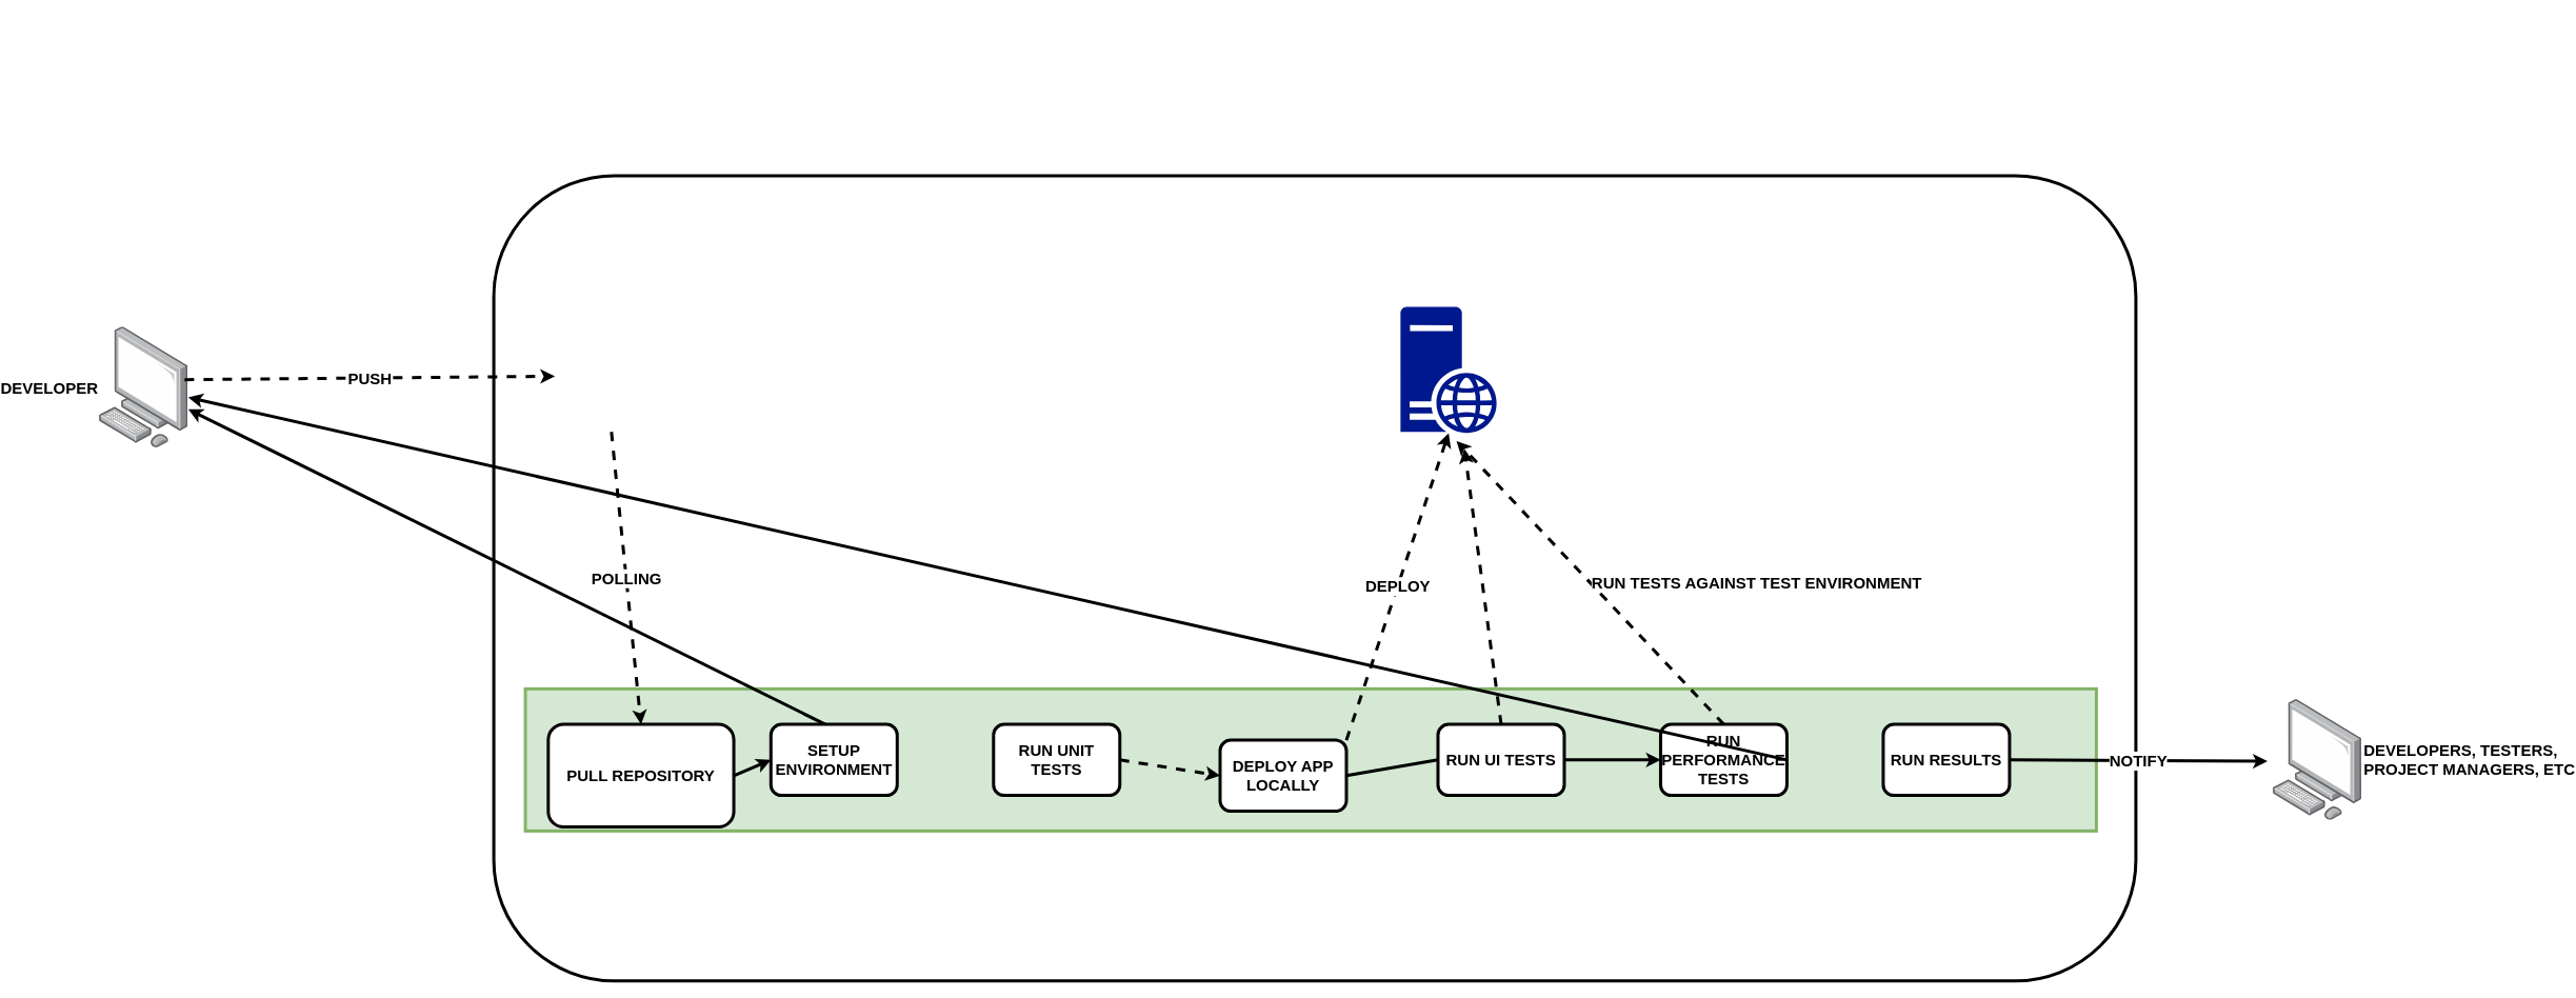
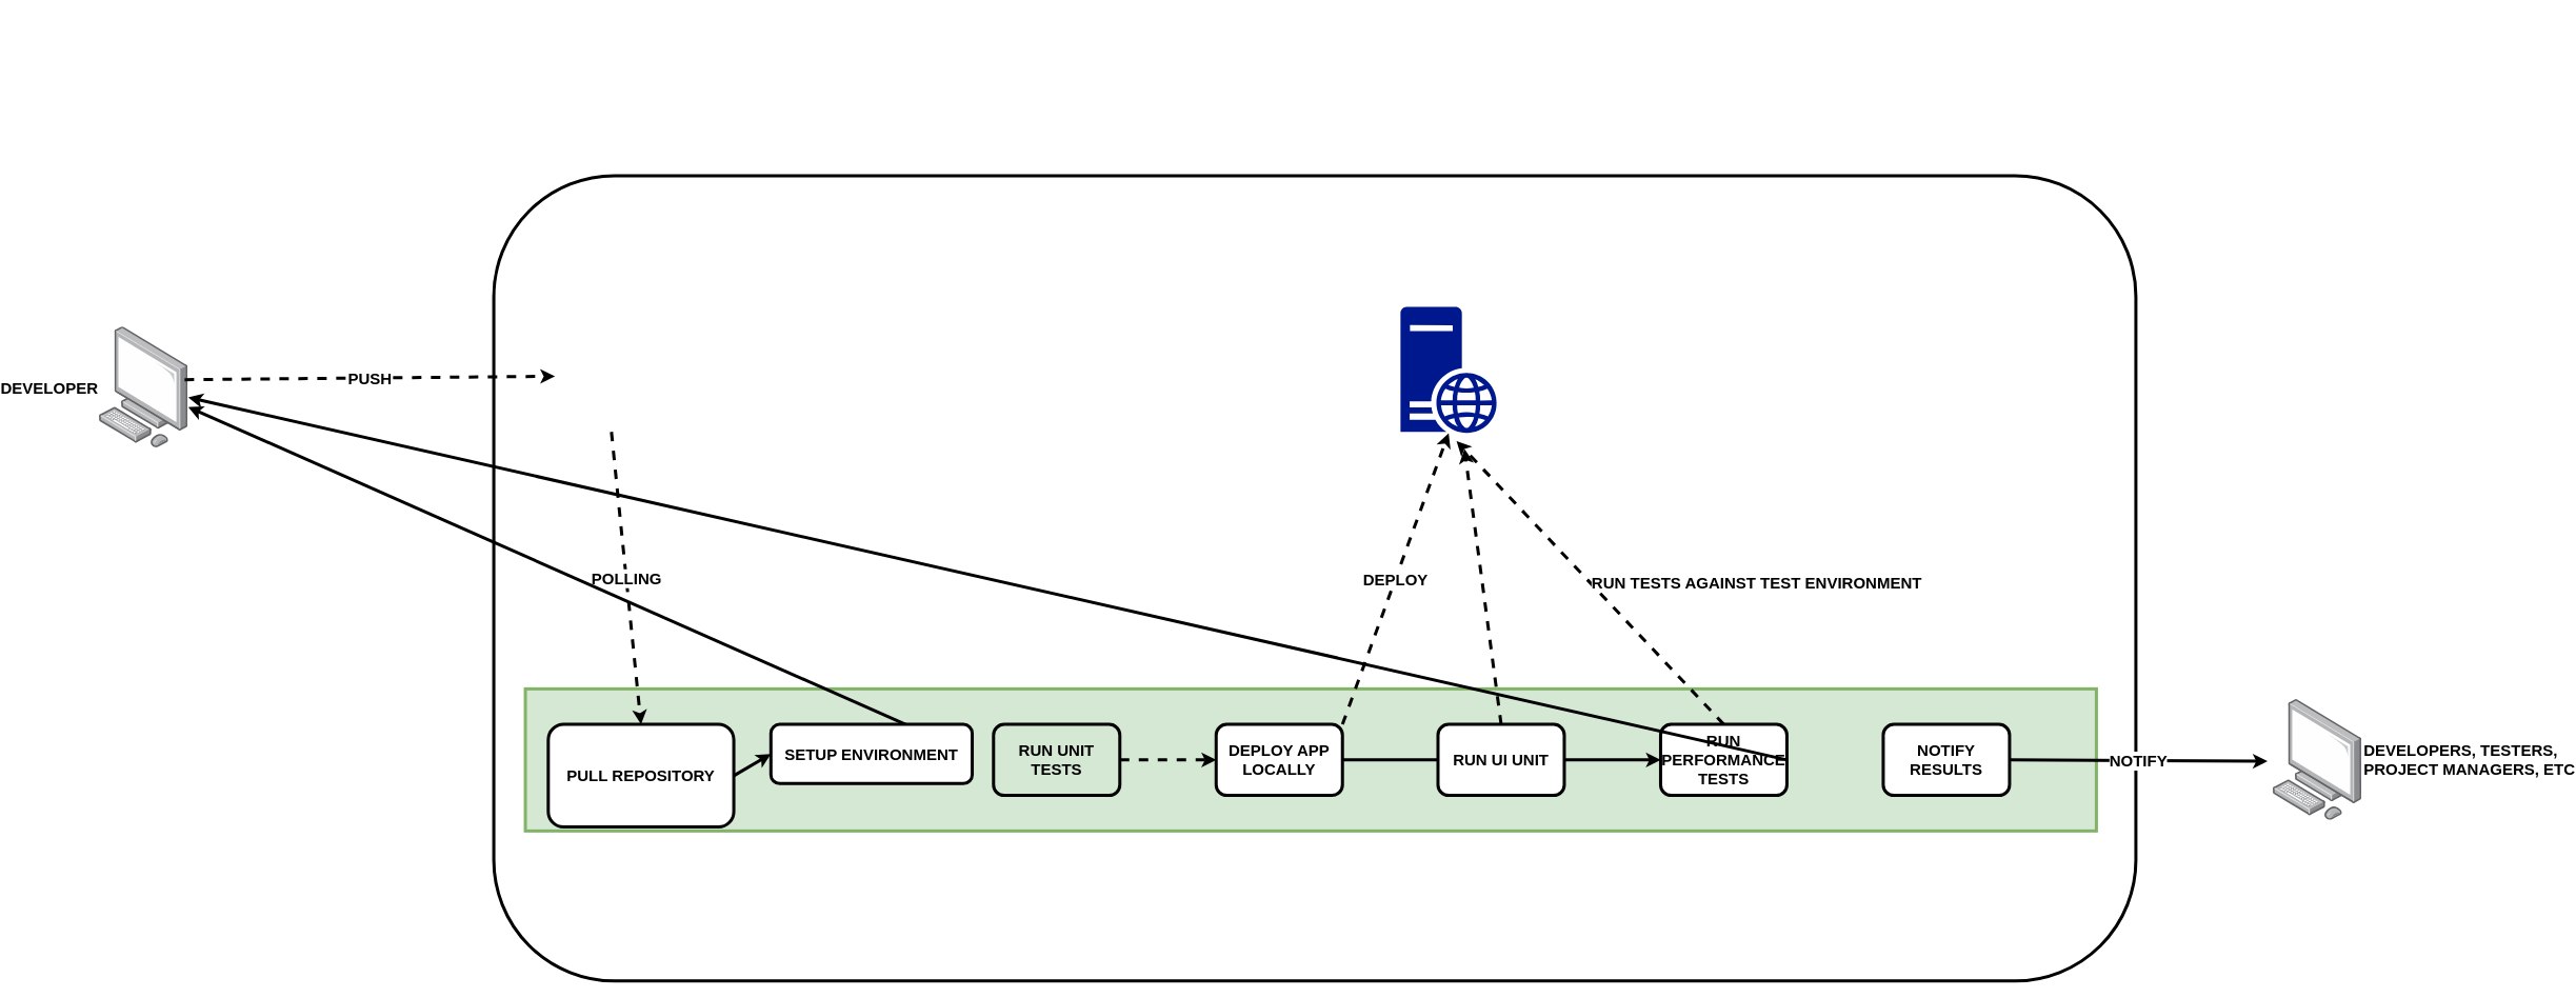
- <mxCell id="24" value="&lt;b style=&quot;font-size: 20px&quot;&gt;&lt;font style=&quot;font-size: 20px&quot;&gt;SETUP ENVIRONMENT&lt;/font&gt;&lt;/b&gt;" style="rounded=1;whiteSpace=wrap;html=1;fontSize=20;strokeWidth=4;" parent="1" vertex="1"><mxGeometry x="871" y="917" width="160" height="90" as="geometry" /></mxCell>
+ <mxCell id="24" value="&lt;b style=&quot;font-size: 20px&quot;&gt;&lt;font style=&quot;font-size: 20px&quot;&gt;SETUP ENVIRONMENT&lt;/font&gt;&lt;/b&gt;" style="rounded=1;whiteSpace=wrap;html=1;fontSize=20;strokeWidth=4;" parent="1" vertex="1"><mxGeometry x="871" y="917" width="255" height="75" as="geometry" /></mxCell>
- <mxCell id="8" value="&lt;b&gt;RUN UNIT TESTS&lt;/b&gt;" style="rounded=1;whiteSpace=wrap;html=1;fontSize=20;strokeWidth=4;" parent="1" vertex="1"><mxGeometry x="1153" y="917" width="160" height="90" as="geometry" /></mxCell>
+ <mxCell id="8" value="&lt;b&gt;RUN UNIT TESTS&lt;/b&gt;" style="rounded=1;whiteSpace=wrap;html=1;fontSize=20;strokeWidth=4;fillColor=#d5e8d4;" parent="1" vertex="1"><mxGeometry x="1153" y="917" width="160" height="90" as="geometry" /></mxCell>
- <mxCell id="12" value="&lt;b&gt;RUN UI TESTS&lt;/b&gt;" style="rounded=1;whiteSpace=wrap;html=1;fontSize=20;strokeWidth=4;" parent="1" vertex="1"><mxGeometry x="1716" y="917" width="160" height="90" as="geometry" /></mxCell>
+ <mxCell id="12" value="&lt;b&gt;RUN UI UNIT&lt;/b&gt;" style="rounded=1;whiteSpace=wrap;html=1;fontSize=20;strokeWidth=4;" parent="1" vertex="1"><mxGeometry x="1716" y="917" width="160" height="90" as="geometry" /></mxCell>
- <mxCell id="9" value="&lt;b style=&quot;font-size: 20px&quot;&gt;&lt;font style=&quot;font-size: 20px&quot;&gt;RUN RESULTS&lt;br&gt;&lt;/font&gt;&lt;/b&gt;" style="rounded=1;whiteSpace=wrap;html=1;fontSize=20;strokeWidth=4;" parent="1" vertex="1"><mxGeometry x="2280" y="917" width="160" height="90" as="geometry" /></mxCell>
+ <mxCell id="9" value="&lt;b style=&quot;font-size: 20px&quot;&gt;&lt;font style=&quot;font-size: 20px&quot;&gt;NOTIFY RESULTS&lt;br&gt;&lt;/font&gt;&lt;/b&gt;" style="rounded=1;whiteSpace=wrap;html=1;fontSize=20;strokeWidth=4;" parent="1" vertex="1"><mxGeometry x="2280" y="917" width="160" height="90" as="geometry" /></mxCell>
- <mxCell id="11" value="&lt;b style=&quot;font-size: 20px&quot;&gt;&lt;font style=&quot;font-size: 20px&quot;&gt;DEPLOY APP LOCALLY&lt;/font&gt;&lt;/b&gt;" style="rounded=1;whiteSpace=wrap;html=1;fontSize=20;strokeWidth=4;" parent="1" vertex="1"><mxGeometry x="1440" y="937" width="160" height="90" as="geometry" /></mxCell>
+ <mxCell id="11" value="&lt;b style=&quot;font-size: 20px&quot;&gt;&lt;font style=&quot;font-size: 20px&quot;&gt;DEPLOY APP LOCALLY&lt;/font&gt;&lt;/b&gt;" style="rounded=1;whiteSpace=wrap;html=1;fontSize=20;strokeWidth=4;" parent="1" vertex="1"><mxGeometry x="1435" y="917" width="160" height="90" as="geometry" /></mxCell>
